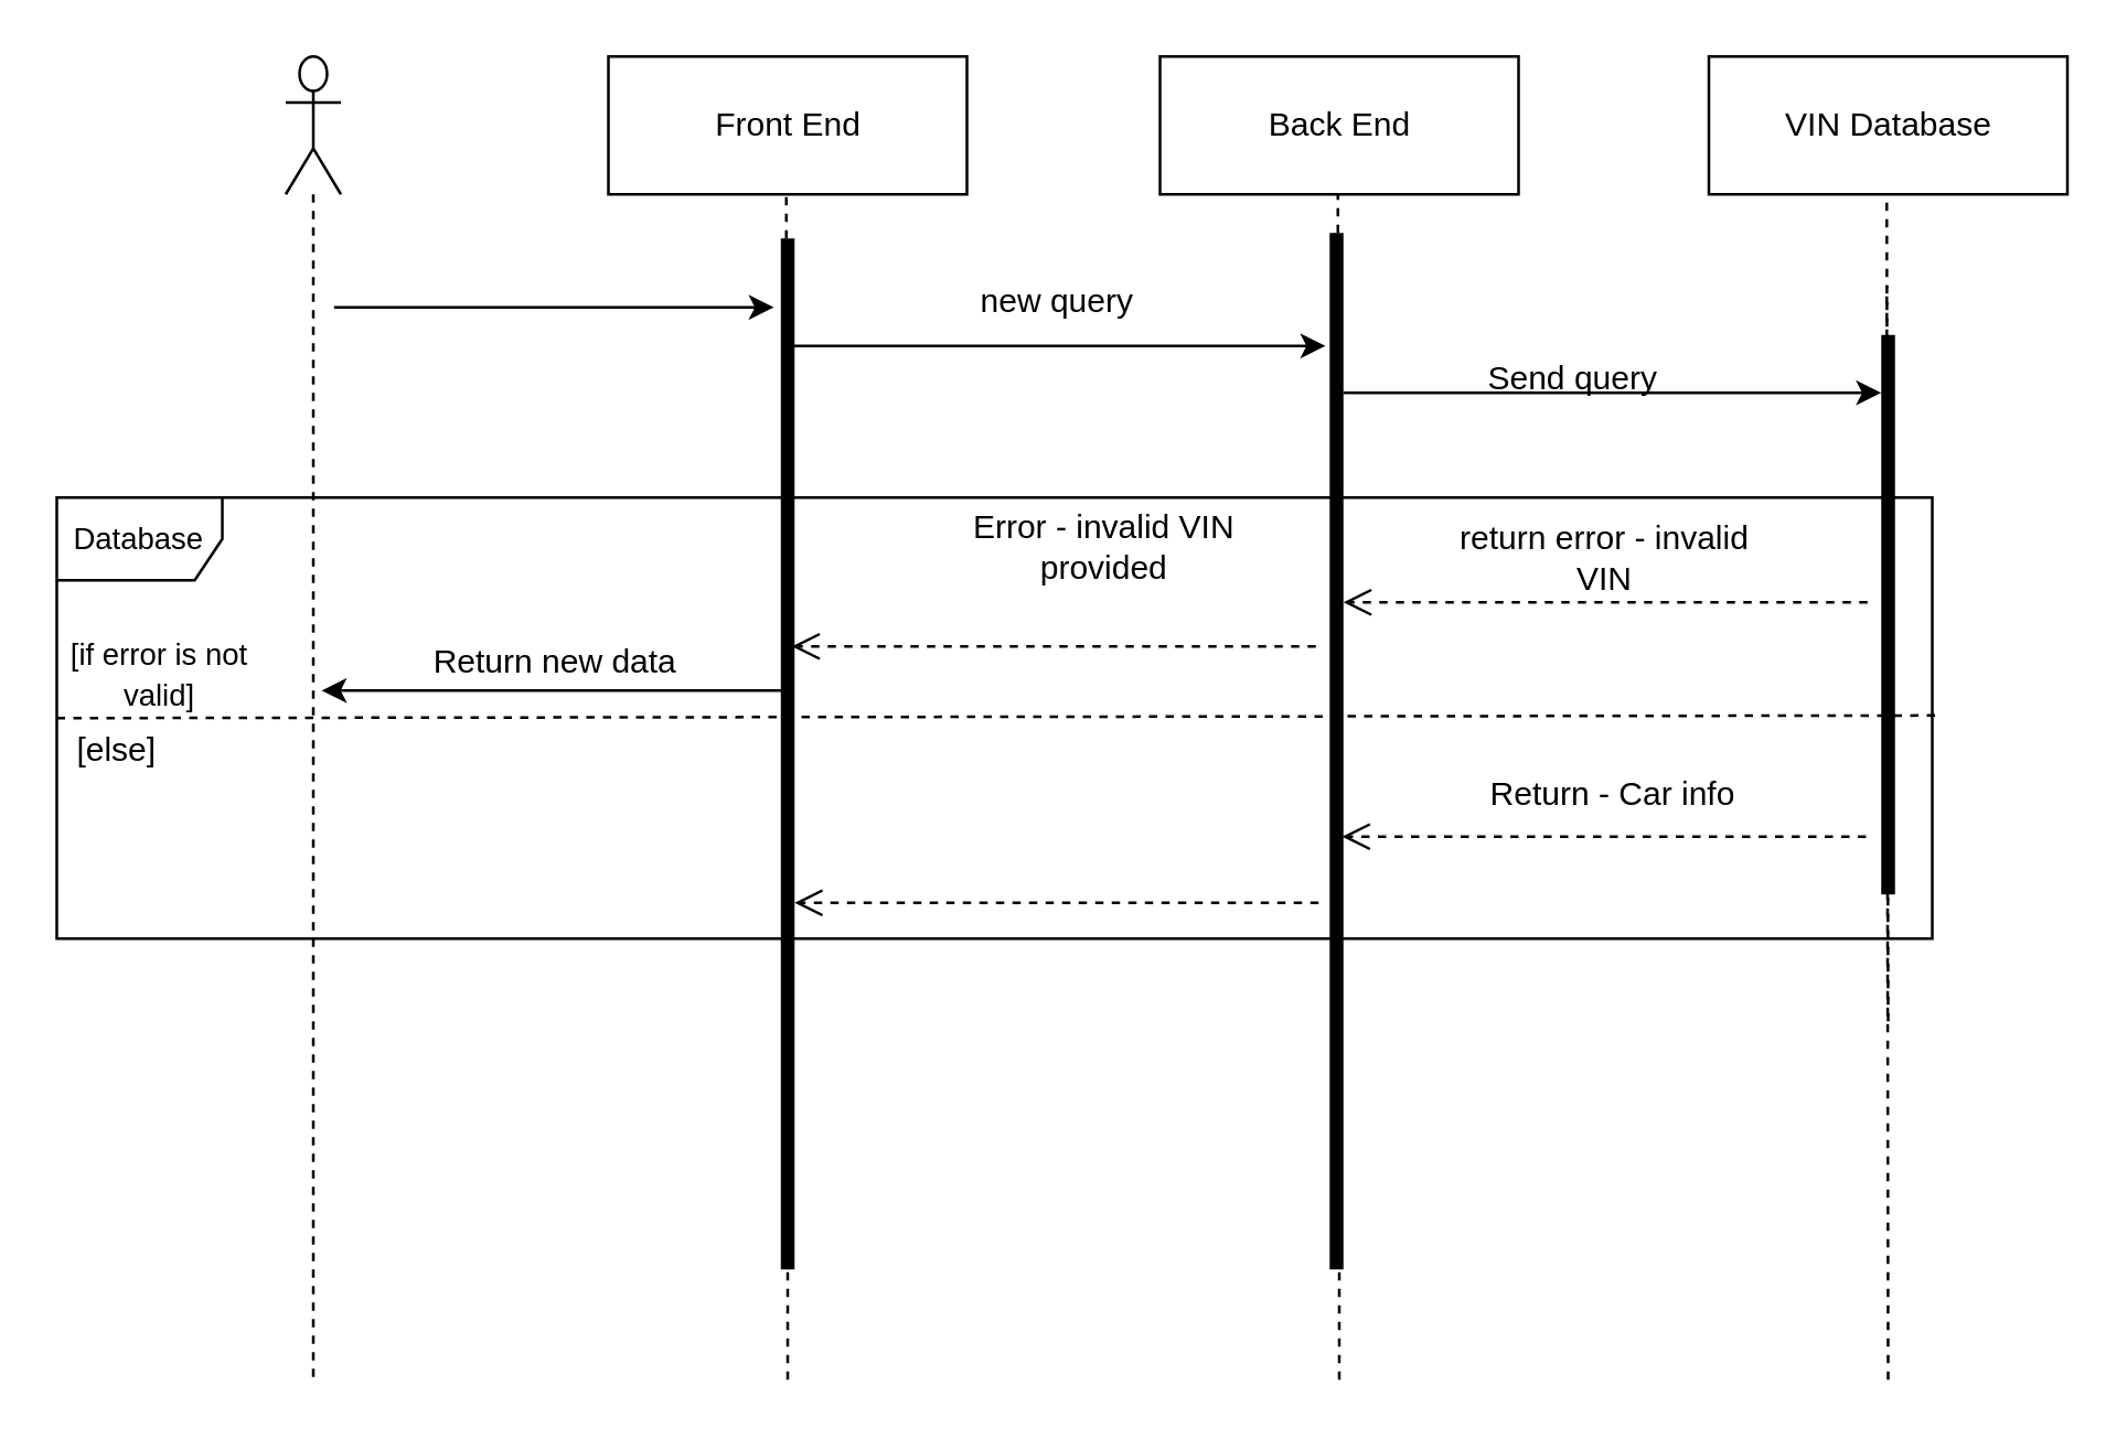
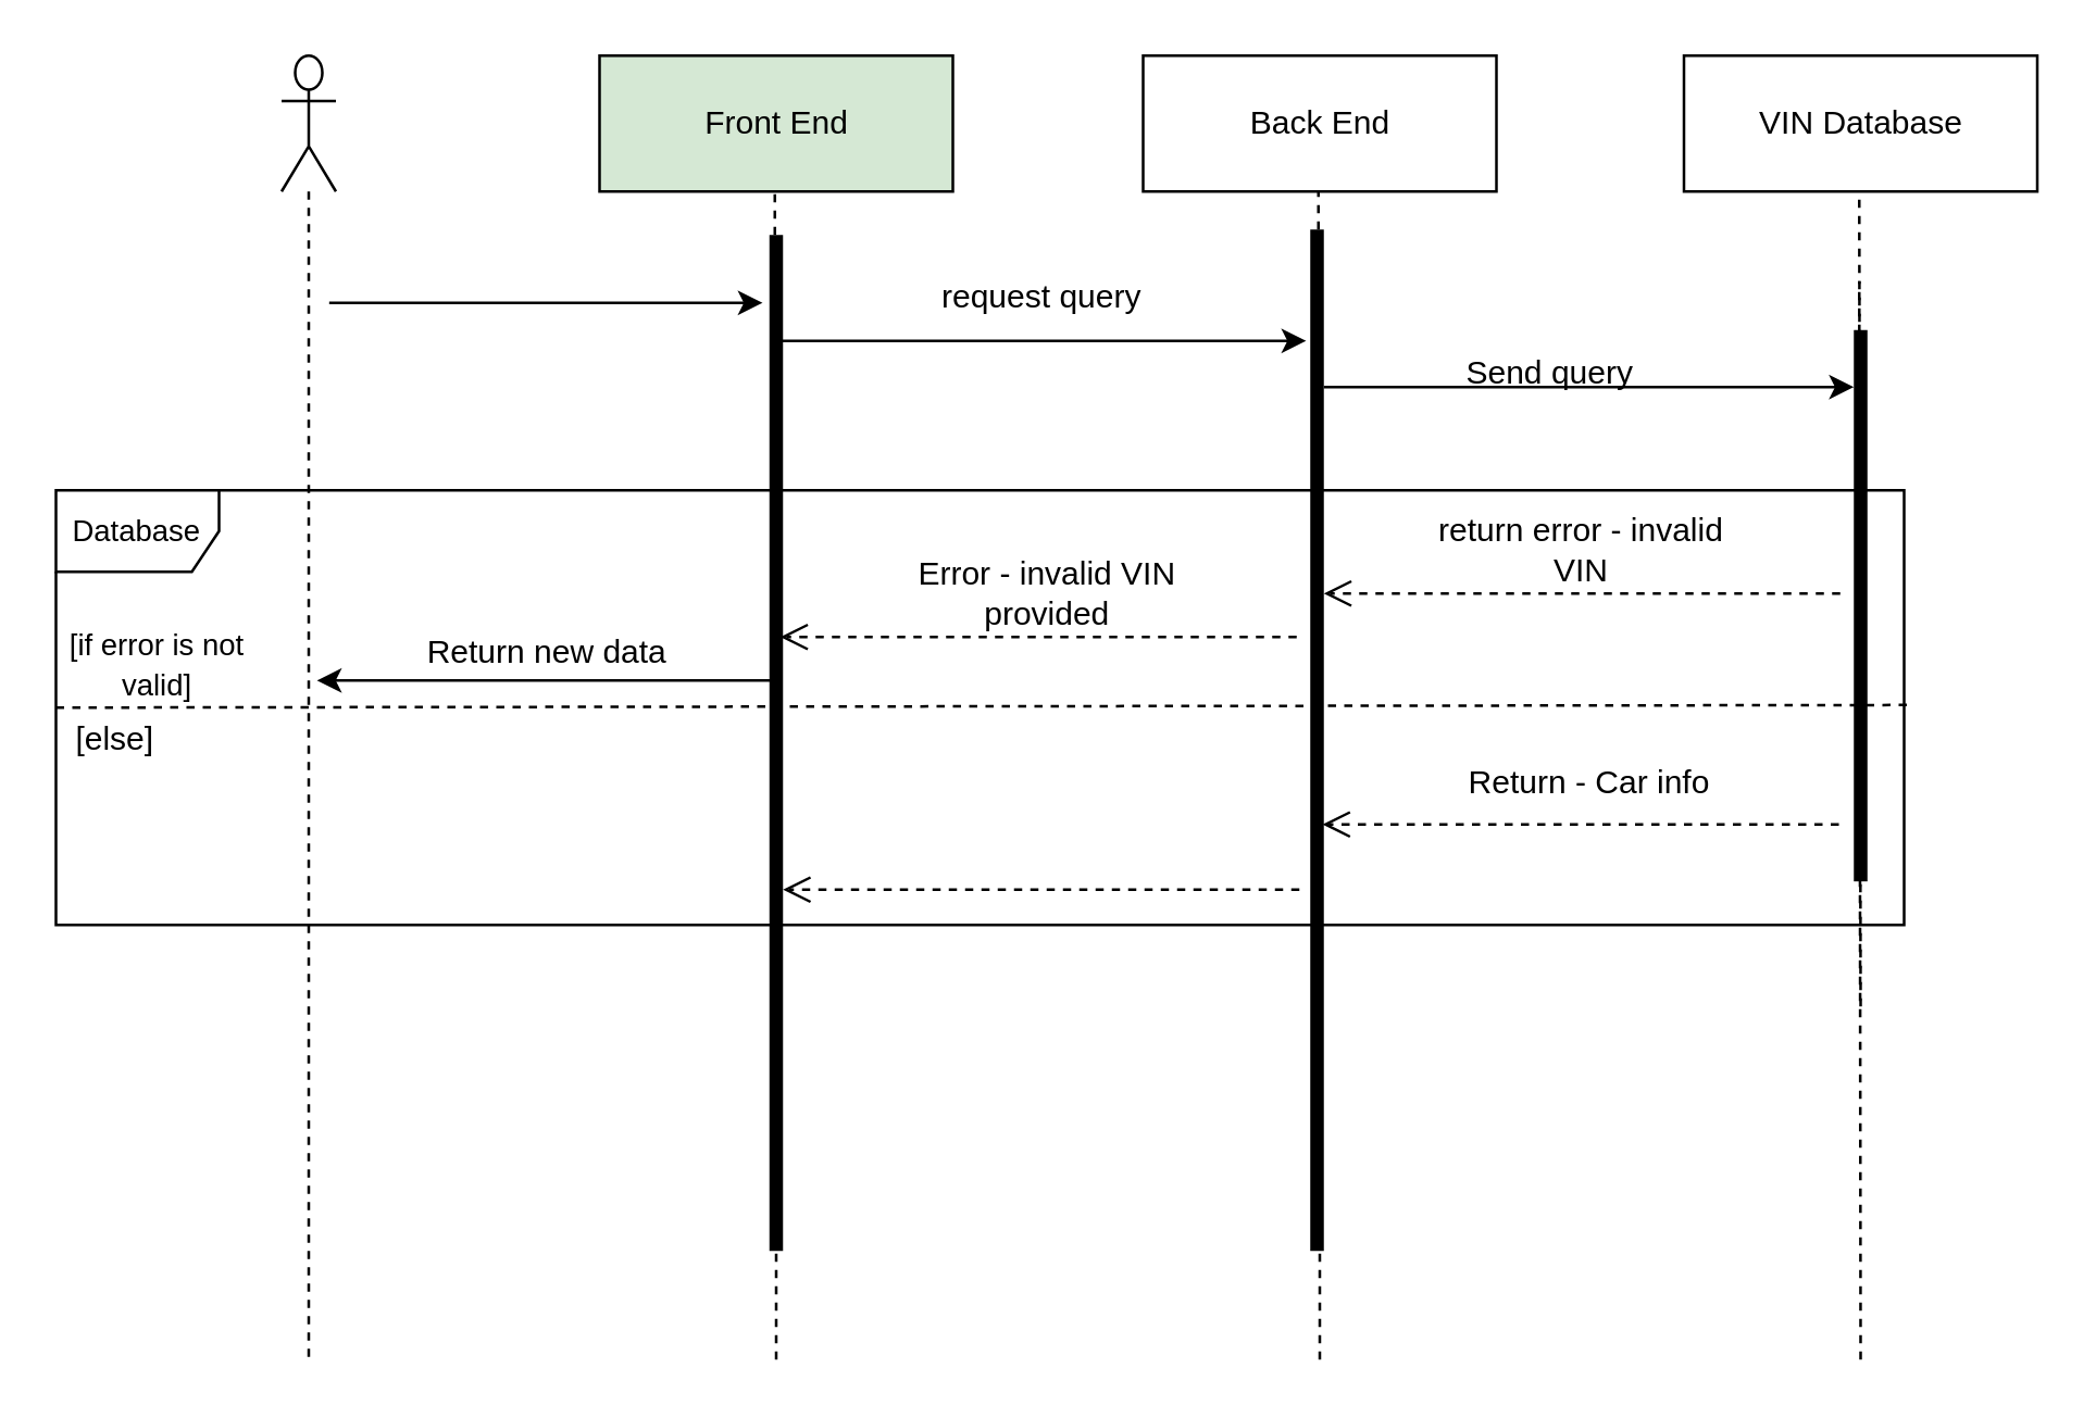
- <mxCell id="3" value="Front End" style="html=1;" parent="1" vertex="1"><mxGeometry x="220" y="20" width="130" height="50" as="geometry" /></mxCell>
+ <mxCell id="3" value="Front End" style="html=1;fillColor=#d5e8d4;" parent="1" vertex="1"><mxGeometry x="220" y="20" width="130" height="50" as="geometry" /></mxCell>
- <mxCell id="11" value="new query" style="text;html=1;strokeColor=none;fillColor=none;align=center;verticalAlign=middle;whiteSpace=wrap;rounded=0;" parent="1" vertex="1"><mxGeometry x="338" y="97" width="90" height="24" as="geometry" /></mxCell>
+ <mxCell id="11" value="request query" style="text;html=1;strokeColor=none;fillColor=none;align=center;verticalAlign=middle;whiteSpace=wrap;rounded=0;" parent="1" vertex="1"><mxGeometry x="338" y="97" width="90" height="24" as="geometry" /></mxCell>
- <mxCell id="30" value="Error - invalid VIN provided" style="text;html=1;strokeColor=none;fillColor=none;align=center;verticalAlign=middle;whiteSpace=wrap;rounded=0;" parent="1" vertex="1"><mxGeometry x="339" y="188" width="122" height="20" as="geometry" /></mxCell>
+ <mxCell id="30" value="Error - invalid VIN provided" style="text;html=1;strokeColor=none;fillColor=none;align=center;verticalAlign=middle;whiteSpace=wrap;rounded=0;" parent="1" vertex="1"><mxGeometry x="324" y="208" width="122" height="20" as="geometry" /></mxCell>
